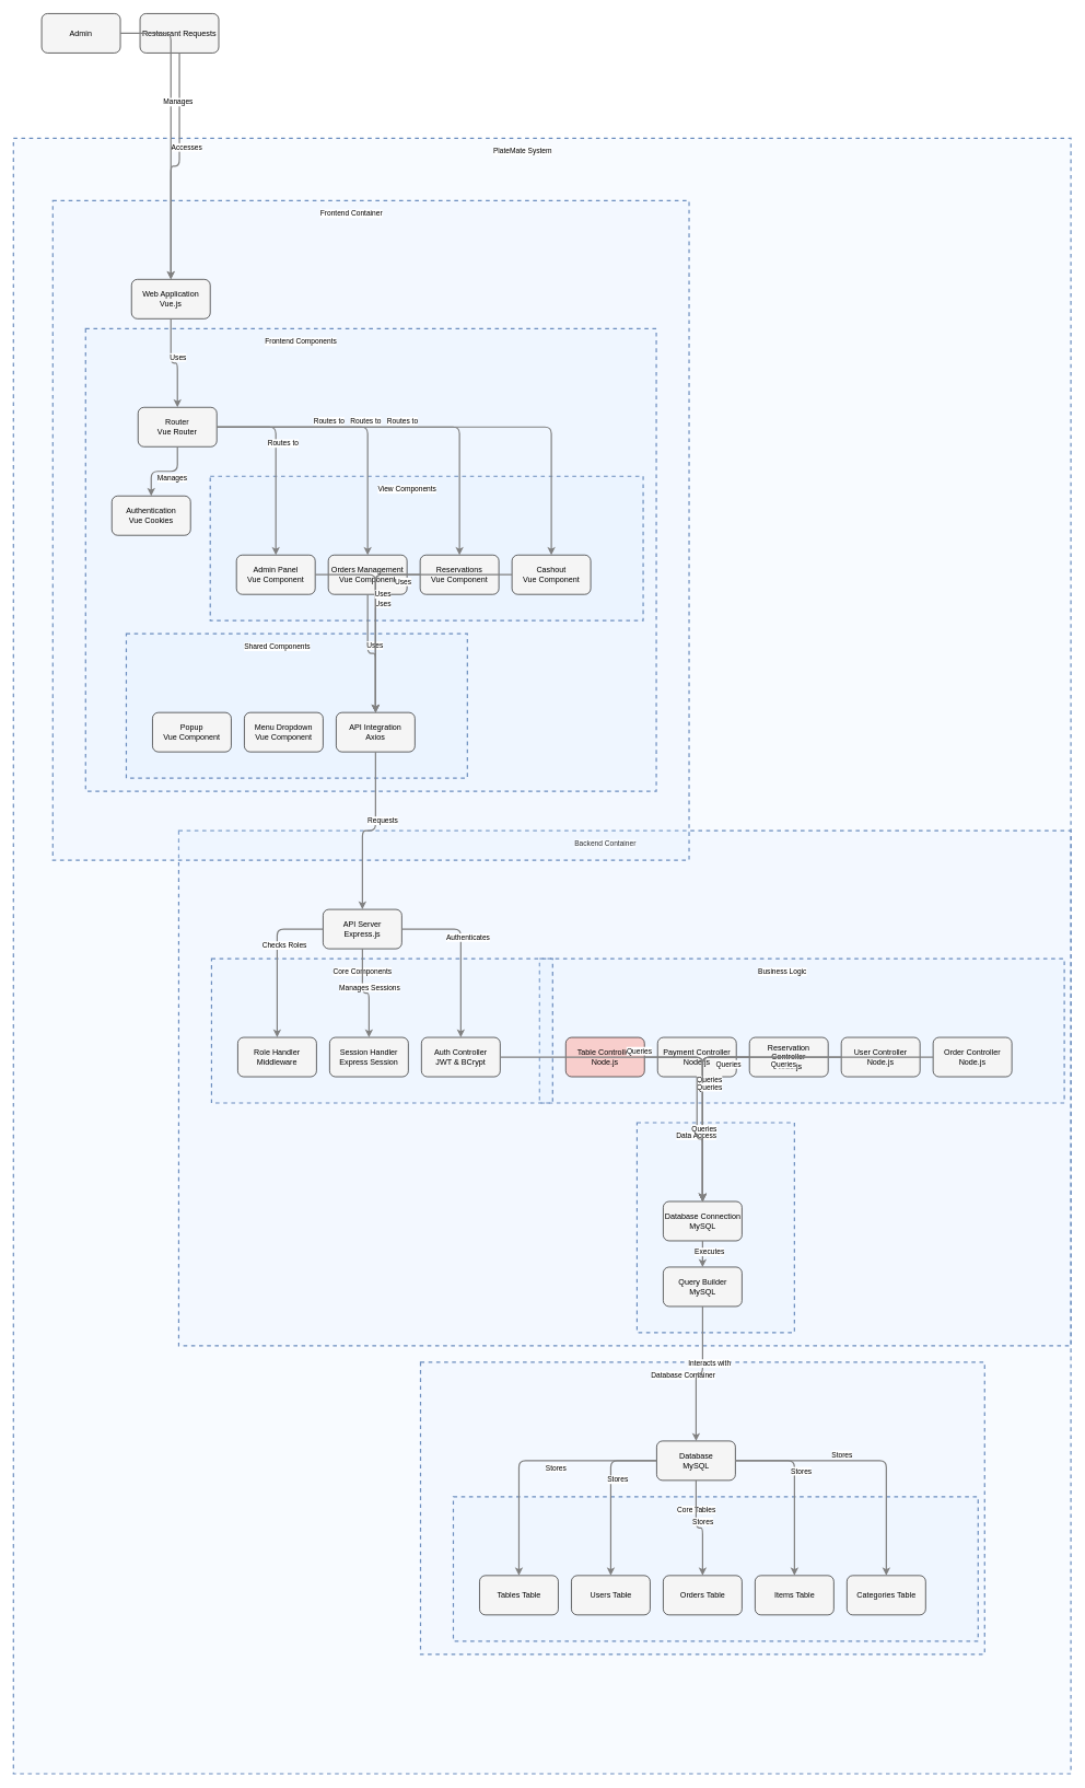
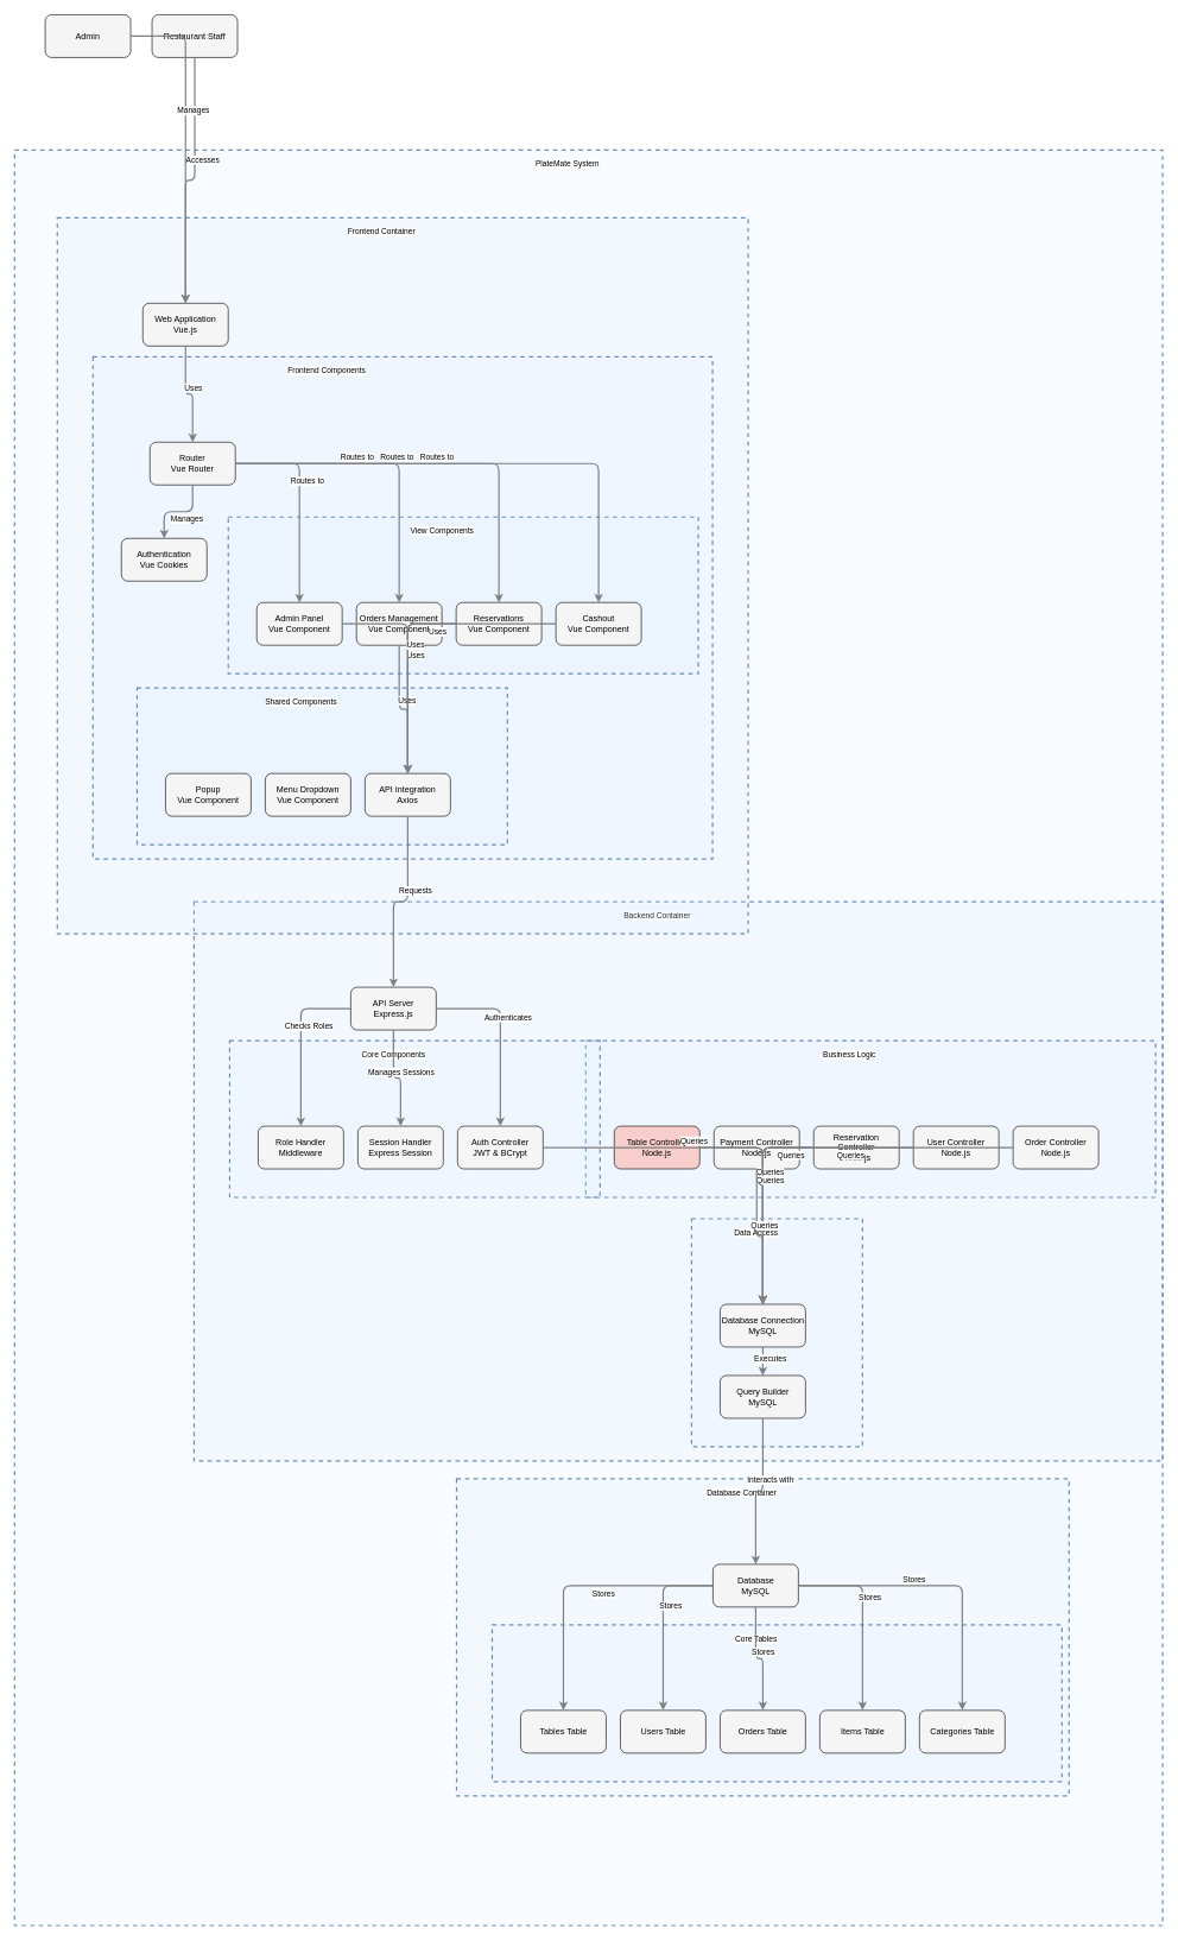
- <mxCell id="24" value="Restaurant Requests" style="rounded=1;whiteSpace=wrap;html=1;fillColor=#f5f5f5" vertex="1" parent="1"><mxGeometry x="213" y="20" width="120" height="60" as="geometry" /></mxCell>
+ <mxCell id="24" value="Restaurant Staff" style="rounded=1;whiteSpace=wrap;html=1;fillColor=#f5f5f5" vertex="1" parent="1"><mxGeometry x="213" y="20" width="120" height="60" as="geometry" /></mxCell>
